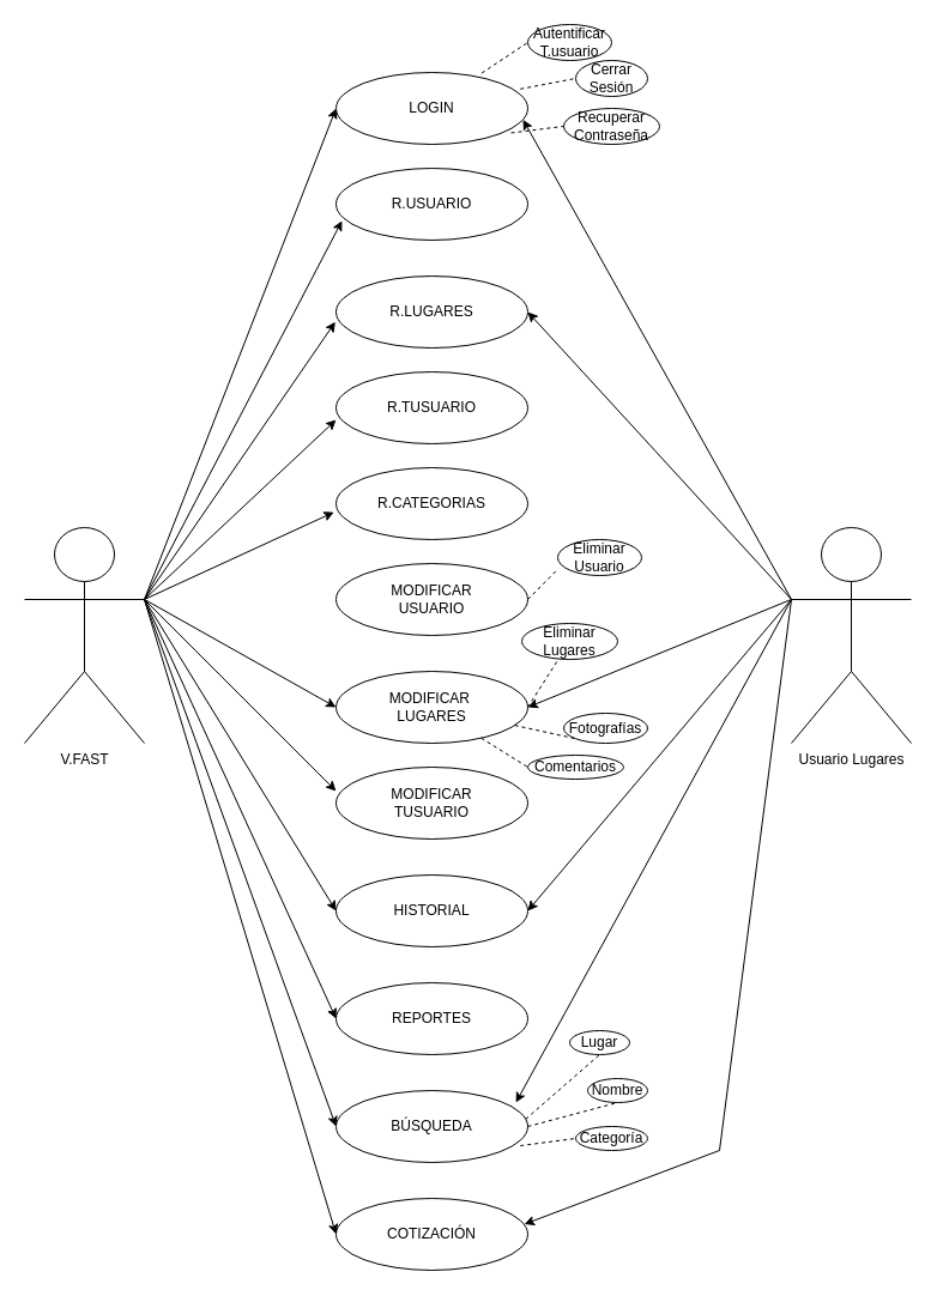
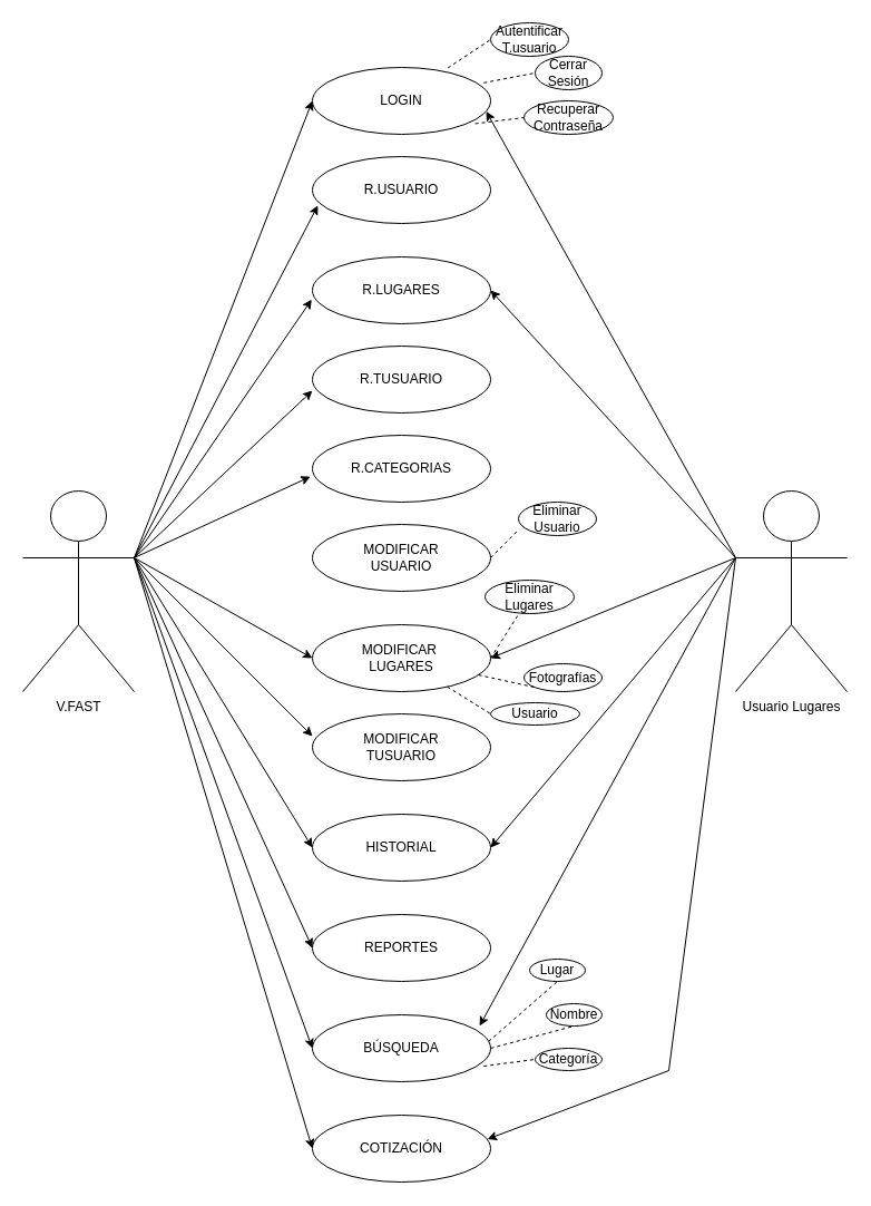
- <mxCell id="29" value="&lt;font style=&quot;vertical-align: inherit;&quot;&gt;&lt;font style=&quot;vertical-align: inherit;&quot;&gt;Comentarios&lt;/font&gt;&lt;/font&gt;" style="ellipse;whiteSpace=wrap;html=1;" parent="1" vertex="1"><mxGeometry x="440" y="630" width="80" height="20" as="geometry" /></mxCell>
+ <mxCell id="29" value="&lt;font style=&quot;vertical-align: inherit;&quot;&gt;&lt;font style=&quot;vertical-align: inherit;&quot;&gt;Usuario&lt;/font&gt;&lt;/font&gt;" style="ellipse;whiteSpace=wrap;html=1;" parent="1" vertex="1"><mxGeometry x="440" y="630" width="80" height="20" as="geometry" /></mxCell>
